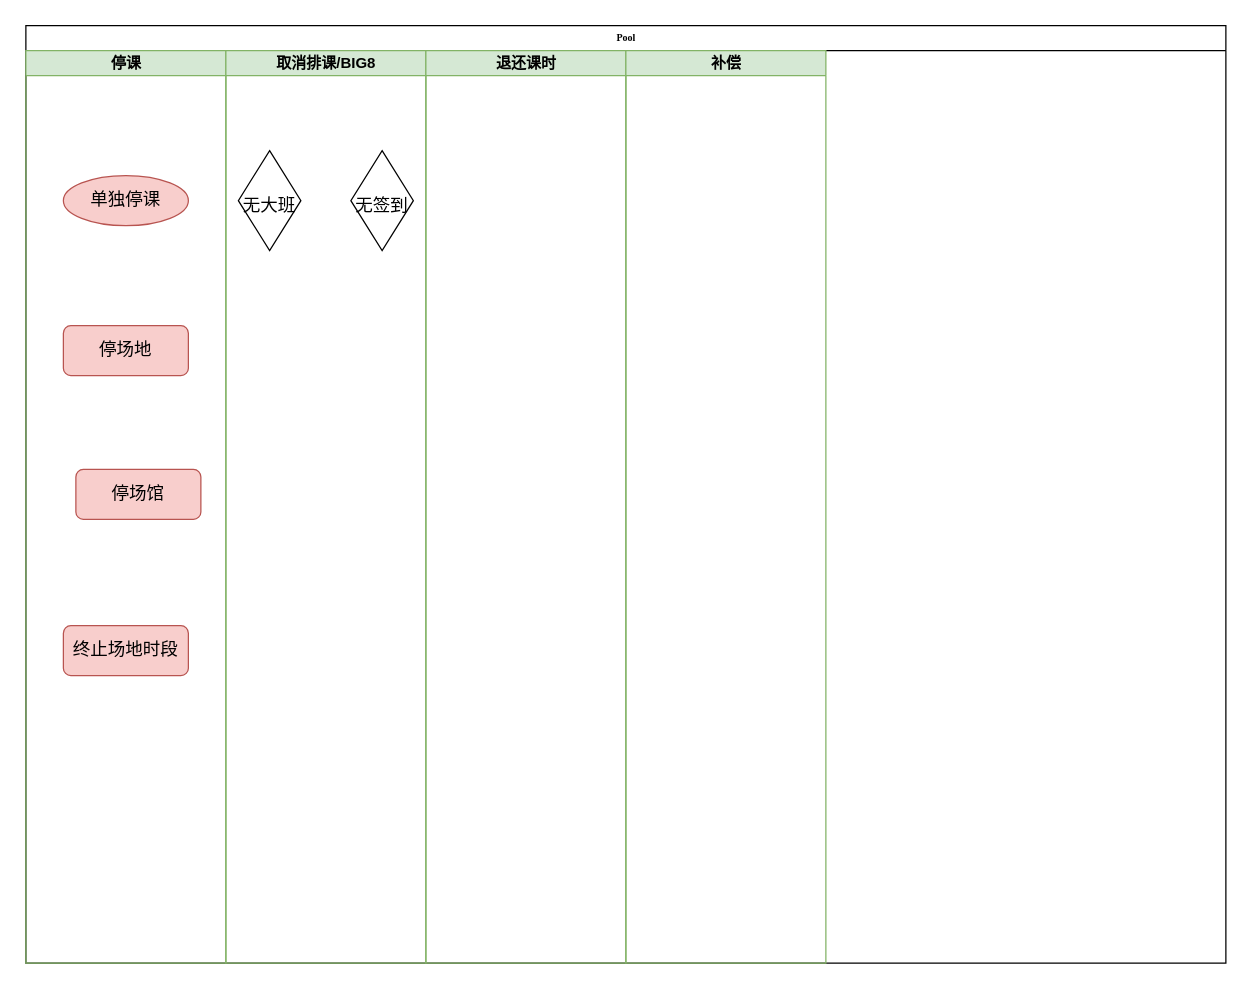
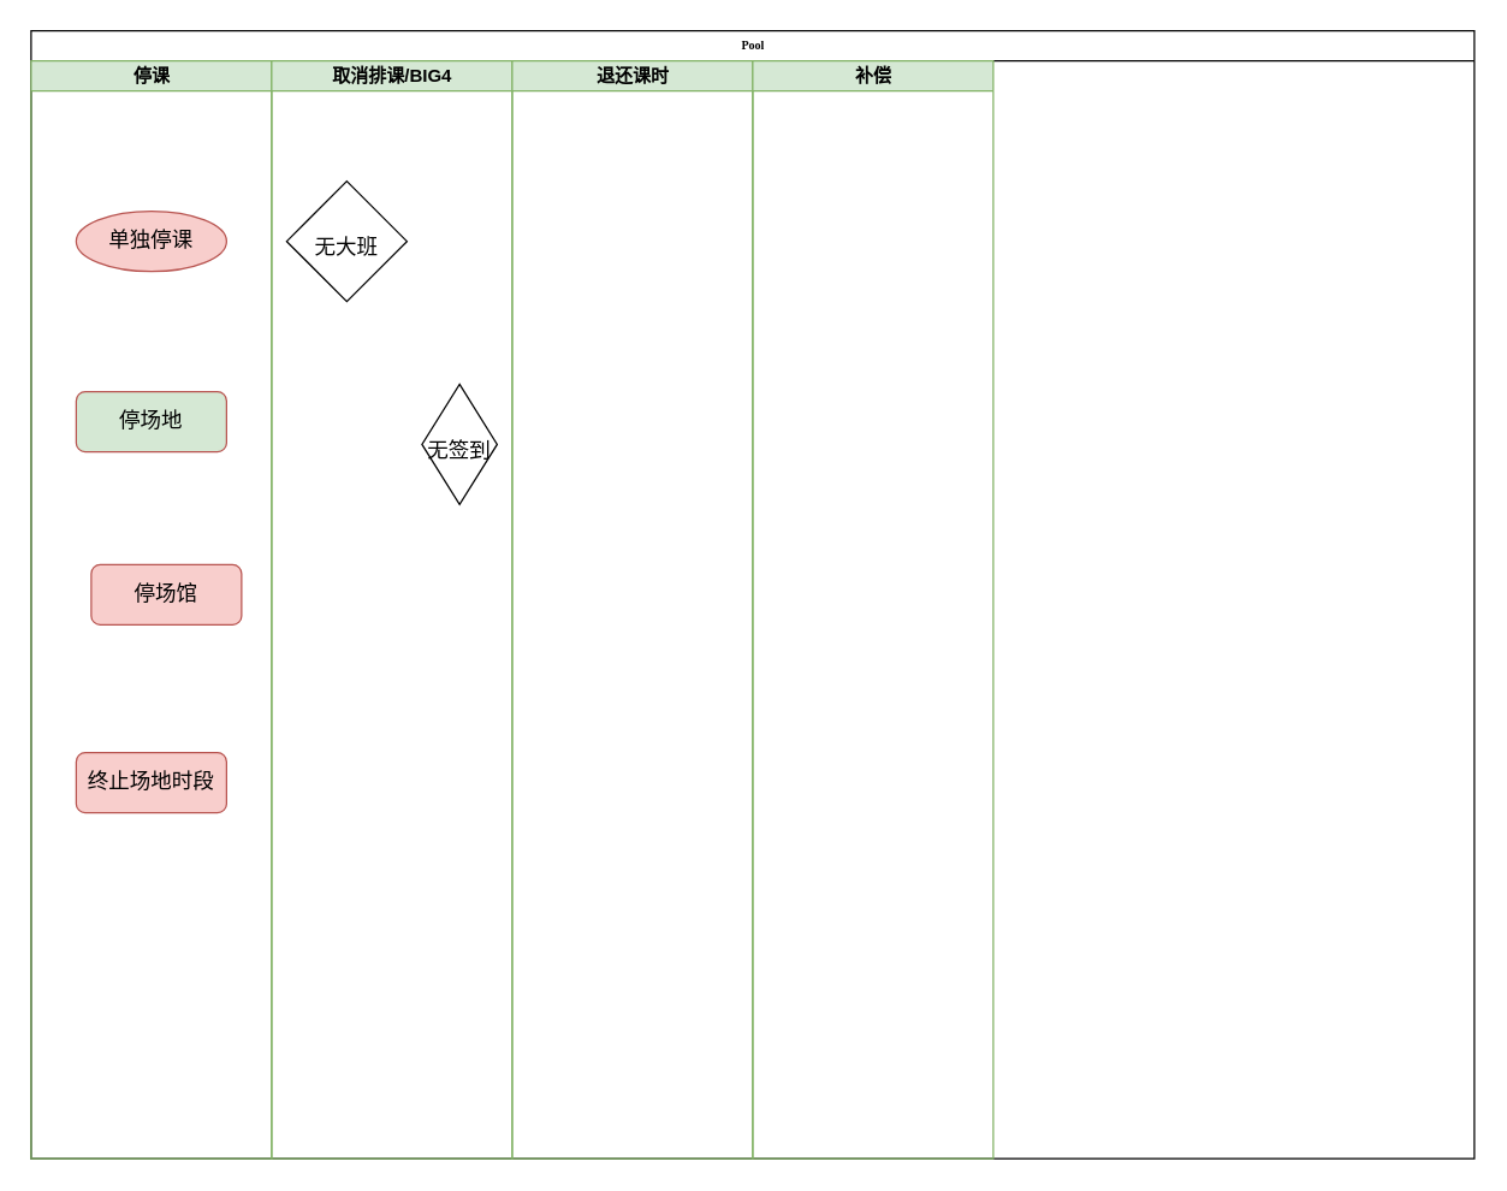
- <mxCell id="8" value="取消排课/BIG8" style="swimlane;html=1;startSize=20;fillColor=#d5e8d4;strokeColor=#82b366;" parent="2" vertex="1"><mxGeometry x="160" y="20" width="160" height="730" as="geometry" /></mxCell>
+ <mxCell id="8" value="取消排课/BIG4" style="swimlane;html=1;startSize=20;fillColor=#d5e8d4;strokeColor=#82b366;" parent="2" vertex="1"><mxGeometry x="160" y="20" width="160" height="730" as="geometry" /></mxCell>
- <mxCell id="9" value="&lt;br&gt;&lt;font style=&quot;font-size: 14px&quot;&gt;无大班&lt;/font&gt;" style="rhombus;whiteSpace=wrap;html=1;rounded=0;shadow=0;labelBackgroundColor=none;strokeWidth=1;fontFamily=Verdana;fontSize=8;align=center;" parent="8" vertex="1"><mxGeometry x="10" y="80" width="50" height="80" as="geometry" /></mxCell>
+ <mxCell id="9" value="&lt;br&gt;&lt;font style=&quot;font-size: 14px&quot;&gt;无大班&lt;/font&gt;" style="rhombus;whiteSpace=wrap;html=1;rounded=0;shadow=0;labelBackgroundColor=none;strokeWidth=1;fontFamily=Verdana;fontSize=8;align=center;" parent="8" vertex="1"><mxGeometry x="10" y="80" width="80" height="80" as="geometry" /></mxCell>
- <mxCell id="10" value="&lt;br&gt;&lt;font style=&quot;font-size: 14px&quot;&gt;无签到&lt;/font&gt;" style="rhombus;whiteSpace=wrap;html=1;rounded=0;shadow=0;labelBackgroundColor=none;strokeWidth=1;fontFamily=Verdana;fontSize=8;align=center;" vertex="1" parent="8"><mxGeometry x="100" y="80" width="50" height="80" as="geometry" /></mxCell>
+ <mxCell id="10" value="&lt;br&gt;&lt;font style=&quot;font-size: 14px&quot;&gt;无签到&lt;/font&gt;" style="rhombus;whiteSpace=wrap;html=1;rounded=0;shadow=0;labelBackgroundColor=none;strokeWidth=1;fontFamily=Verdana;fontSize=8;align=center;" vertex="1" parent="8"><mxGeometry x="100" y="215" width="50" height="80" as="geometry" /></mxCell>
- <mxCell id="5" value="&lt;font style=&quot;font-size: 14px&quot;&gt;停场地&lt;/font&gt;" style="rounded=1;whiteSpace=wrap;html=1;shadow=0;labelBackgroundColor=none;strokeWidth=1;fontFamily=Verdana;fontSize=8;align=center;fillColor=#f8cecc;strokeColor=#b85450;" vertex="1" parent="3"><mxGeometry x="30" y="220" width="100" height="40" as="geometry" /></mxCell>
+ <mxCell id="5" value="&lt;font style=&quot;font-size: 14px&quot;&gt;停场地&lt;/font&gt;" style="rounded=1;whiteSpace=wrap;html=1;shadow=0;labelBackgroundColor=none;strokeWidth=1;fontFamily=Verdana;fontSize=8;align=center;fillColor=#d5e8d4;strokeColor=#b85450;" vertex="1" parent="3"><mxGeometry x="30" y="220" width="100" height="40" as="geometry" /></mxCell>
